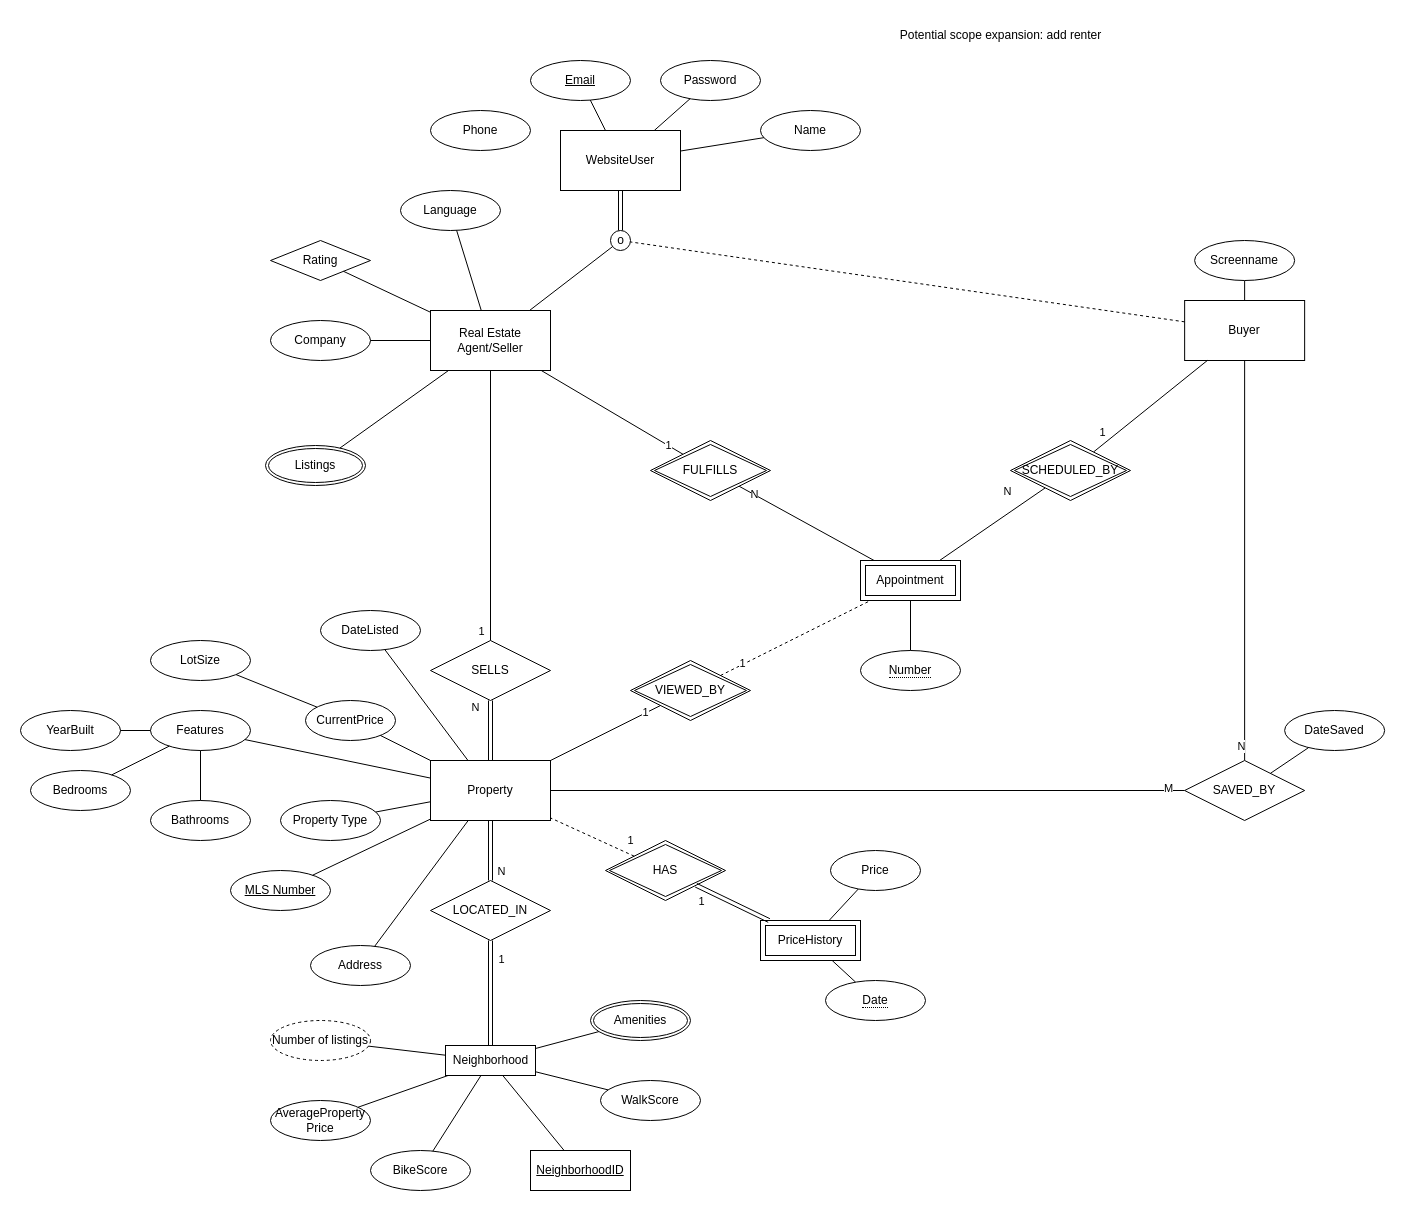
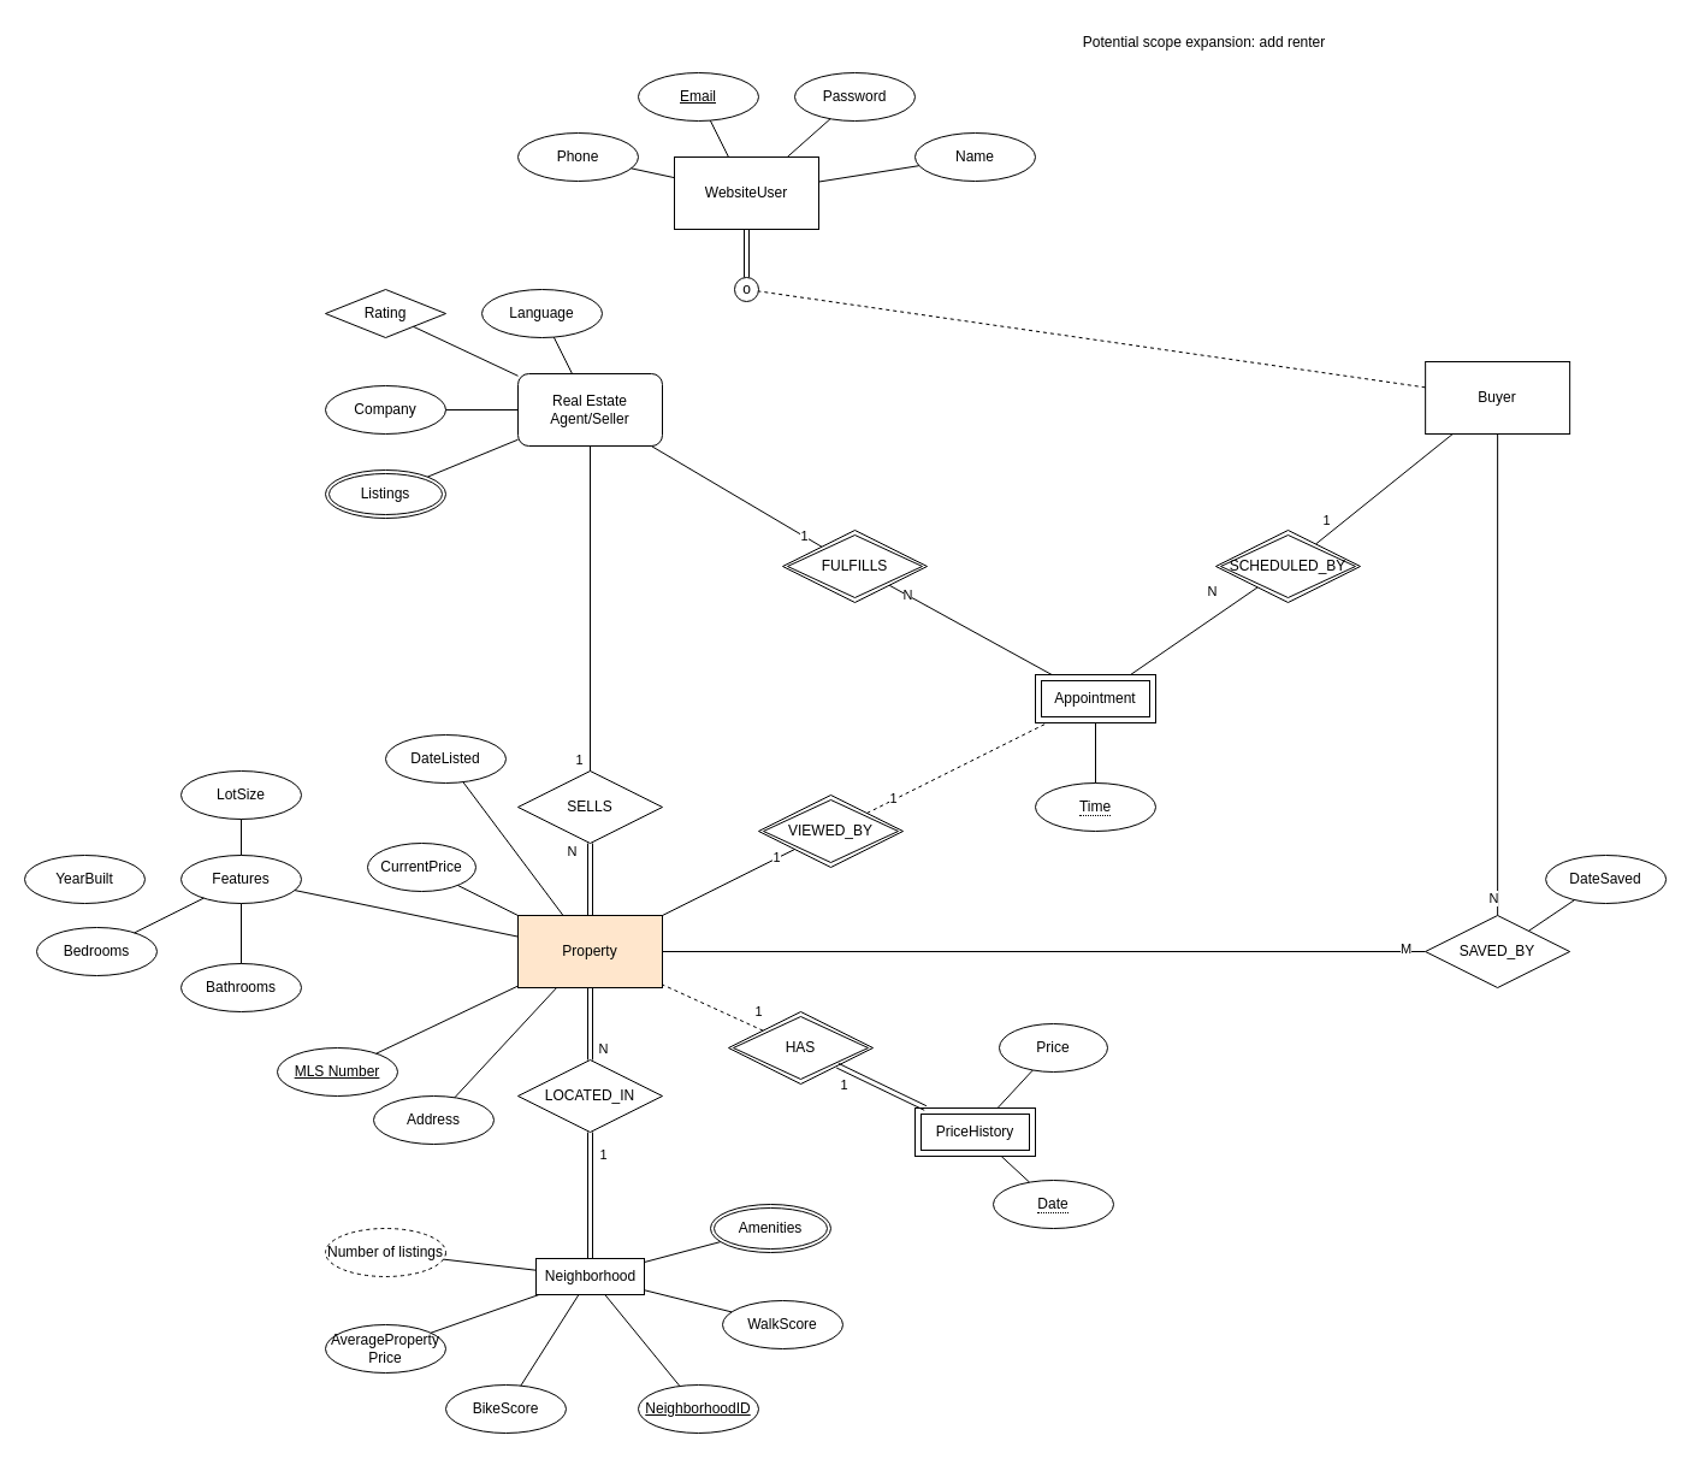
+ <mxCell id="63" value="" style="endArrow=none;html=1;rounded=0;" parent="1" source="29" target="2" edge="1"><mxGeometry relative="1" as="geometry"><mxPoint x="539.011" y="320" as="sourcePoint" /><mxPoint x="622.087" y="256.114" as="targetPoint" /></mxGeometry></mxCell>
- <mxCell id="46" value="Language" style="ellipse;whiteSpace=wrap;html=1;align=center;" parent="1" vertex="1"><mxGeometry x="400" y="190" width="100" height="40" as="geometry" /></mxCell>
+ <mxCell id="46" value="Language" style="ellipse;whiteSpace=wrap;html=1;align=center;" parent="1" vertex="1"><mxGeometry x="400" y="240" width="100" height="40" as="geometry" /></mxCell>
- <mxCell id="33" value="Screenname" style="ellipse;whiteSpace=wrap;html=1;align=center;" parent="1" vertex="1"><mxGeometry x="1194.14" y="240" width="100" height="40" as="geometry" /></mxCell>
- <mxCell id="13" value="" style="endArrow=none;html=1;rounded=0;" parent="1" source="3" target="12" edge="1"><mxGeometry relative="1" as="geometry"><mxPoint x="510" y="270" as="sourcePoint" /><mxPoint x="670" y="270" as="targetPoint" /></mxGeometry></mxCell>
- <mxCell id="32" style="rounded=0;orthogonalLoop=1;jettySize=auto;html=1;endArrow=none;endFill=0;startArrow=none;startFill=0;" parent="1" source="33" target="4" edge="1"><mxGeometry relative="1" as="geometry" /></mxCell>
- <mxCell id="3" value="Real Estate Agent/Seller" style="rounded=0;whiteSpace=wrap;html=1;" parent="1" vertex="1"><mxGeometry x="430" y="310" width="120" height="60" as="geometry" /></mxCell>
+ <mxCell id="3" value="Real Estate Agent/Seller" style="whiteSpace=wrap;html=1;rounded=1;" parent="1" vertex="1"><mxGeometry x="430" y="310" width="120" height="60" as="geometry" /></mxCell>
- <mxCell id="34" value="Listings" style="ellipse;shape=doubleEllipse;margin=3;whiteSpace=wrap;html=1;align=center;" parent="1" vertex="1"><mxGeometry x="265" y="445" width="100" height="40" as="geometry" /></mxCell>
+ <mxCell id="34" value="Listings" style="ellipse;shape=doubleEllipse;margin=3;whiteSpace=wrap;html=1;align=center;" parent="1" vertex="1"><mxGeometry x="270" y="390" width="100" height="40" as="geometry" /></mxCell>
- <mxCell id="98" value="&lt;span style=&quot;border-bottom: 1px dotted&quot;&gt;Number&lt;/span&gt;" style="ellipse;whiteSpace=wrap;html=1;align=center;" parent="1" vertex="1"><mxGeometry x="860" y="650" width="100" height="40" as="geometry" /></mxCell>
+ <mxCell id="98" value="&lt;span style=&quot;border-bottom: 1px dotted&quot;&gt;Time&lt;/span&gt;" style="ellipse;whiteSpace=wrap;html=1;align=center;" parent="1" vertex="1"><mxGeometry x="860" y="650" width="100" height="40" as="geometry" /></mxCell>
- <mxCell id="68" value="" style="endArrow=none;html=1;rounded=0;" parent="1" source="61" target="69" edge="1"><mxGeometry relative="1" as="geometry"><mxPoint x="134.128" y="812.483" as="sourcePoint" /><mxPoint x="196.003" y="767.546" as="targetPoint" /></mxGeometry></mxCell>
+ <mxCell id="68" value="" style="endArrow=none;html=1;rounded=0;" parent="1" source="61" target="37" edge="1"><mxGeometry relative="1" as="geometry"><mxPoint x="134.128" y="812.483" as="sourcePoint" /><mxPoint x="196.003" y="767.546" as="targetPoint" /></mxGeometry></mxCell>
- <mxCell id="67" value="" style="endArrow=none;html=1;rounded=0;" parent="1" source="62" target="37" edge="1"><mxGeometry relative="1" as="geometry"><mxPoint x="124.128" y="802.483" as="sourcePoint" /><mxPoint x="186.003" y="757.546" as="targetPoint" /></mxGeometry></mxCell>
- <mxCell id="5" value="Property" style="rounded=0;whiteSpace=wrap;html=1;" parent="1" vertex="1"><mxGeometry x="430" y="760" width="120" height="60" as="geometry" /></mxCell>
+ <mxCell id="5" value="Property" style="rounded=0;whiteSpace=wrap;html=1;fillColor=#ffe6cc;" parent="1" vertex="1"><mxGeometry x="430" y="760" width="120" height="60" as="geometry" /></mxCell>
- <mxCell id="58" value="" style="endArrow=none;html=1;rounded=0;" parent="1" source="5" target="10" edge="1"><mxGeometry relative="1" as="geometry"><mxPoint x="486.364" y="800" as="sourcePoint" /><mxPoint x="395.145" y="737.287" as="targetPoint" /></mxGeometry></mxCell>
- <mxCell id="10" value="Property Type" style="ellipse;whiteSpace=wrap;html=1;align=center;" parent="1" vertex="1"><mxGeometry x="280" y="800" width="100" height="40" as="geometry" /></mxCell>
- <mxCell id="59" value="Address" style="ellipse;whiteSpace=wrap;html=1;align=center;" parent="1" vertex="1"><mxGeometry x="310" y="945" width="100" height="40" as="geometry" /></mxCell>
+ <mxCell id="59" value="Address" style="ellipse;whiteSpace=wrap;html=1;align=center;" parent="1" vertex="1"><mxGeometry x="310" y="910" width="100" height="40" as="geometry" /></mxCell>
- <mxCell id="79" value="NeighborhoodID" style="whiteSpace=wrap;html=1;align=center;fontStyle=4;rounded=0;" parent="1" vertex="1"><mxGeometry x="530" y="1150" width="100" height="40" as="geometry" /></mxCell>
+ <mxCell id="79" value="NeighborhoodID" style="ellipse;whiteSpace=wrap;html=1;align=center;fontStyle=4;" parent="1" vertex="1"><mxGeometry x="530" y="1150" width="100" height="40" as="geometry" /></mxCell>
